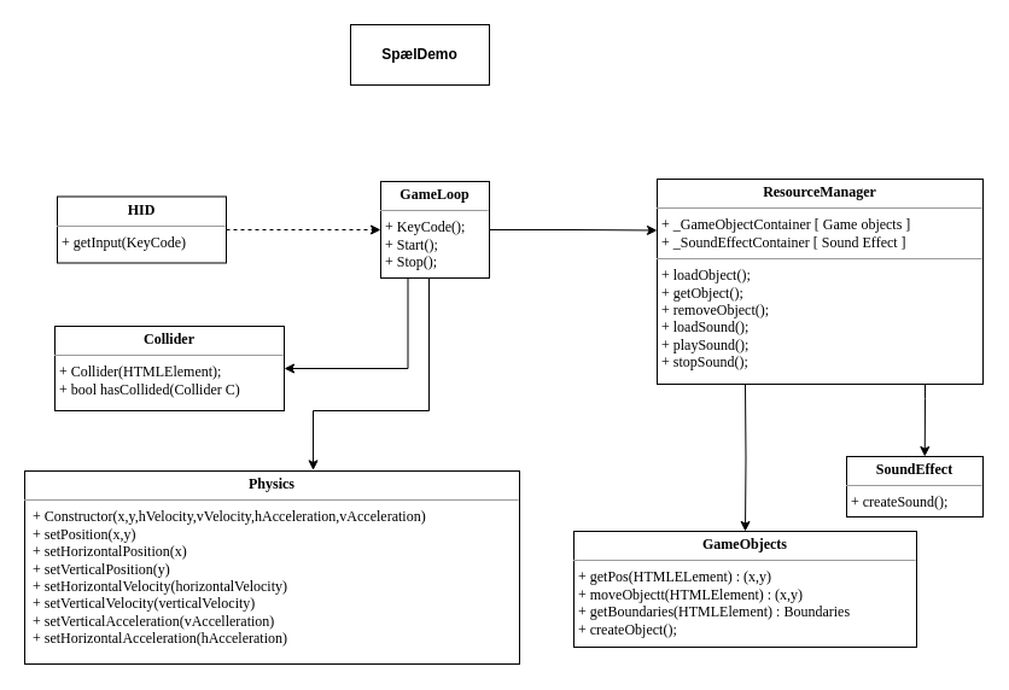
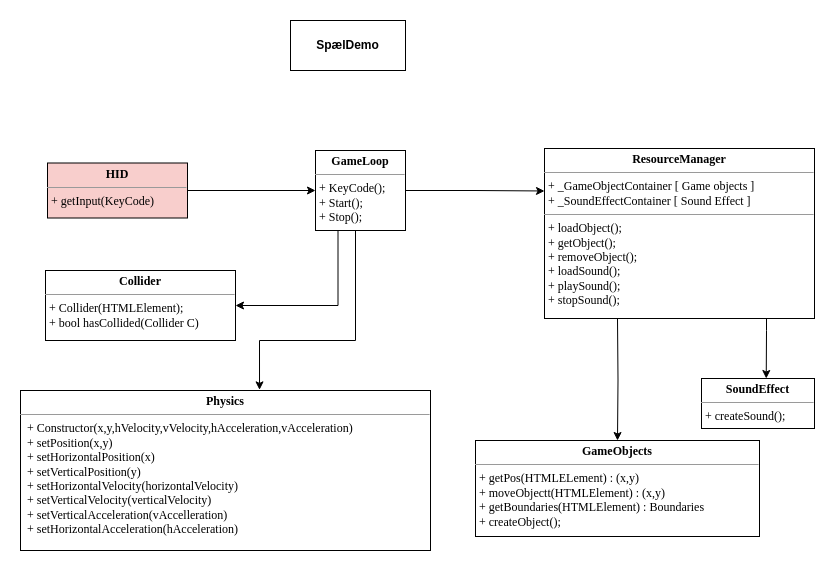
- <mxCell id="7" value="&lt;p style=&quot;margin: 0px ; margin-top: 4px ; text-align: center&quot;&gt;&lt;b&gt;&lt;font face=&quot;Verdana&quot;&gt;HID&lt;/font&gt;&lt;/b&gt;&lt;/p&gt;&lt;hr size=&quot;1&quot;&gt;&lt;p style=&quot;margin: 0px ; margin-left: 4px&quot;&gt;&lt;font face=&quot;Verdana&quot;&gt;+ getInput(KeyCode)&lt;/font&gt;&lt;br&gt;&lt;/p&gt;" style="verticalAlign=top;align=left;overflow=fill;fontSize=12;fontFamily=Helvetica;html=1;" parent="1" vertex="1"><mxGeometry x="47" y="162.5" width="140" height="55" as="geometry" /></mxCell>
+ <mxCell id="7" value="&lt;p style=&quot;margin: 0px ; margin-top: 4px ; text-align: center&quot;&gt;&lt;b&gt;&lt;font face=&quot;Verdana&quot;&gt;HID&lt;/font&gt;&lt;/b&gt;&lt;/p&gt;&lt;hr size=&quot;1&quot;&gt;&lt;p style=&quot;margin: 0px ; margin-left: 4px&quot;&gt;&lt;font face=&quot;Verdana&quot;&gt;+ getInput(KeyCode)&lt;/font&gt;&lt;br&gt;&lt;/p&gt;" style="verticalAlign=top;align=left;overflow=fill;fontSize=12;fontFamily=Helvetica;html=1;fillColor=#f8cecc;" parent="1" vertex="1"><mxGeometry x="47" y="162.5" width="140" height="55" as="geometry" /></mxCell>
- <mxCell id="6" style="edgeStyle=orthogonalEdgeStyle;rounded=0;orthogonalLoop=1;jettySize=auto;html=1;exitX=1;exitY=0.5;exitDx=0;exitDy=0;dashed=1;" parent="1" source="7" target="5" edge="1"><mxGeometry relative="1" as="geometry" /></mxCell>
+ <mxCell id="6" style="edgeStyle=orthogonalEdgeStyle;rounded=0;orthogonalLoop=1;jettySize=auto;html=1;exitX=1;exitY=0.5;exitDx=0;exitDy=0;" parent="1" source="7" target="5" edge="1"><mxGeometry relative="1" as="geometry" /></mxCell>
